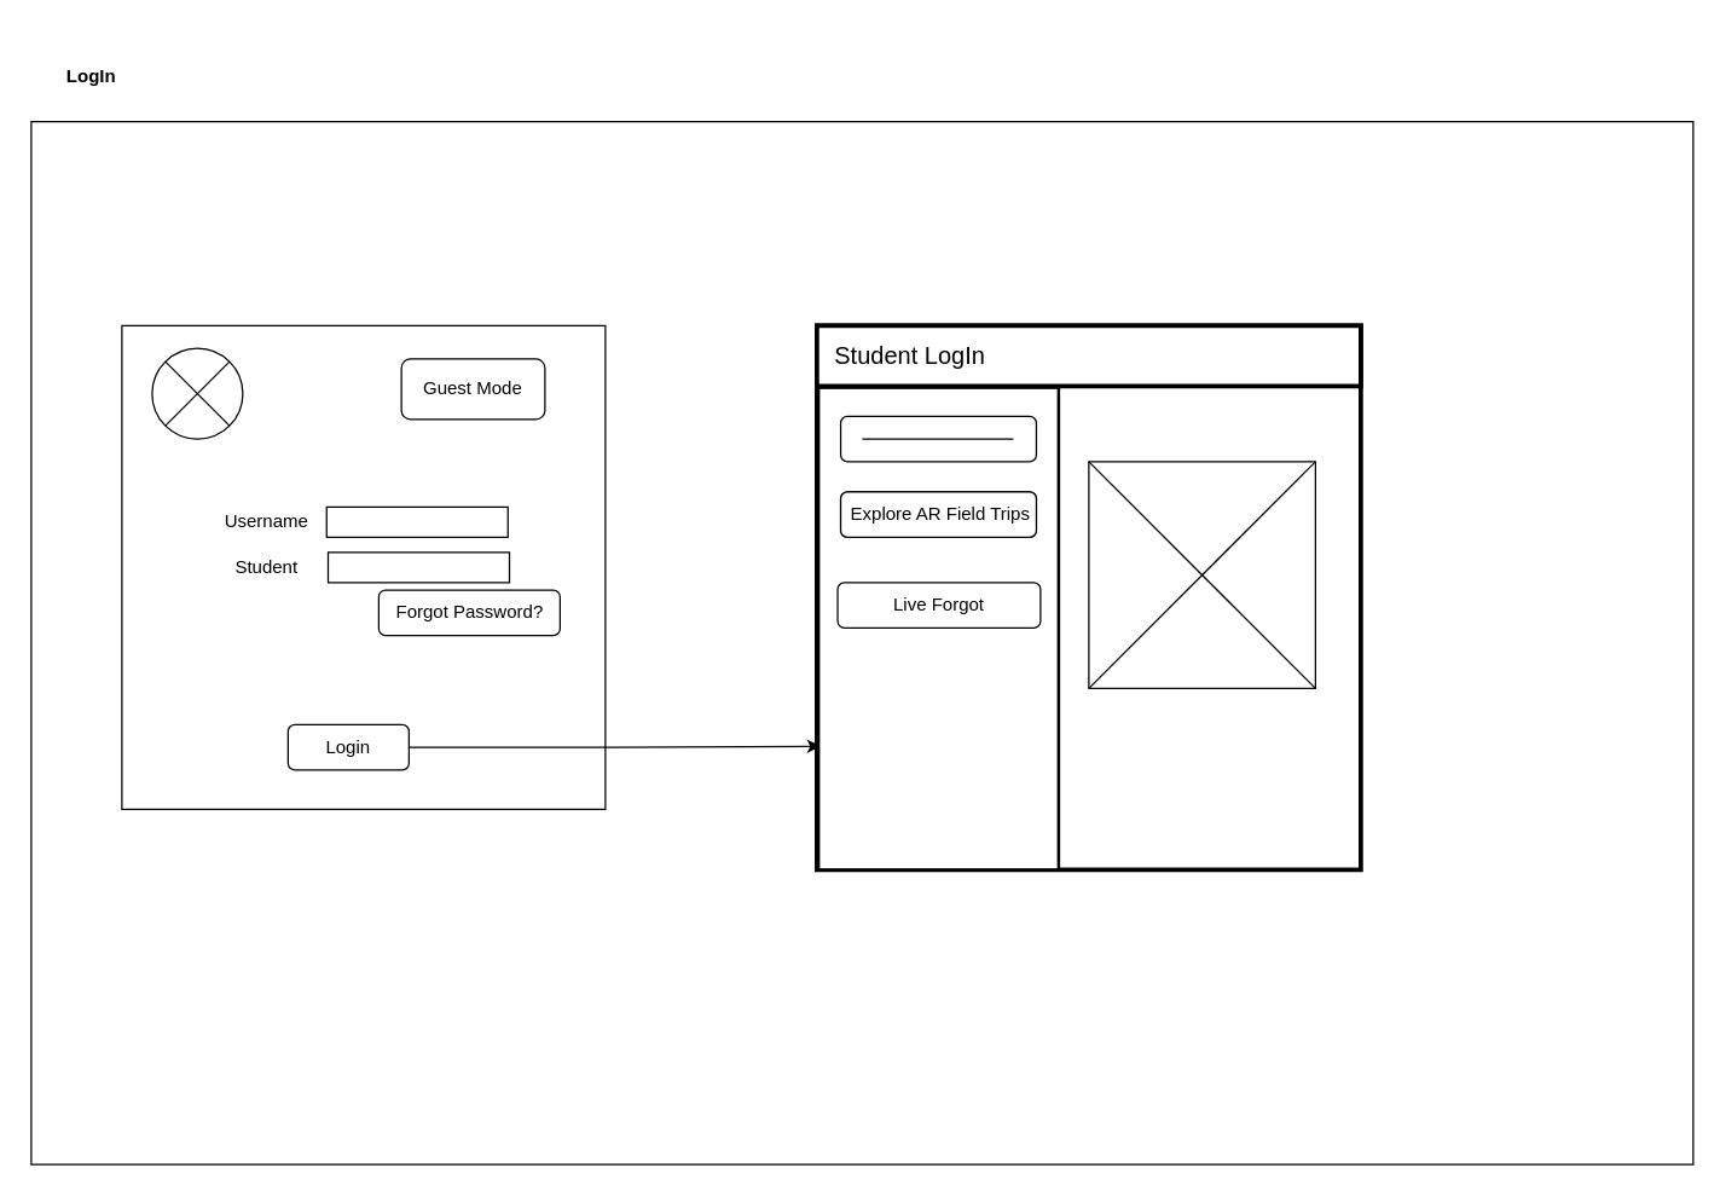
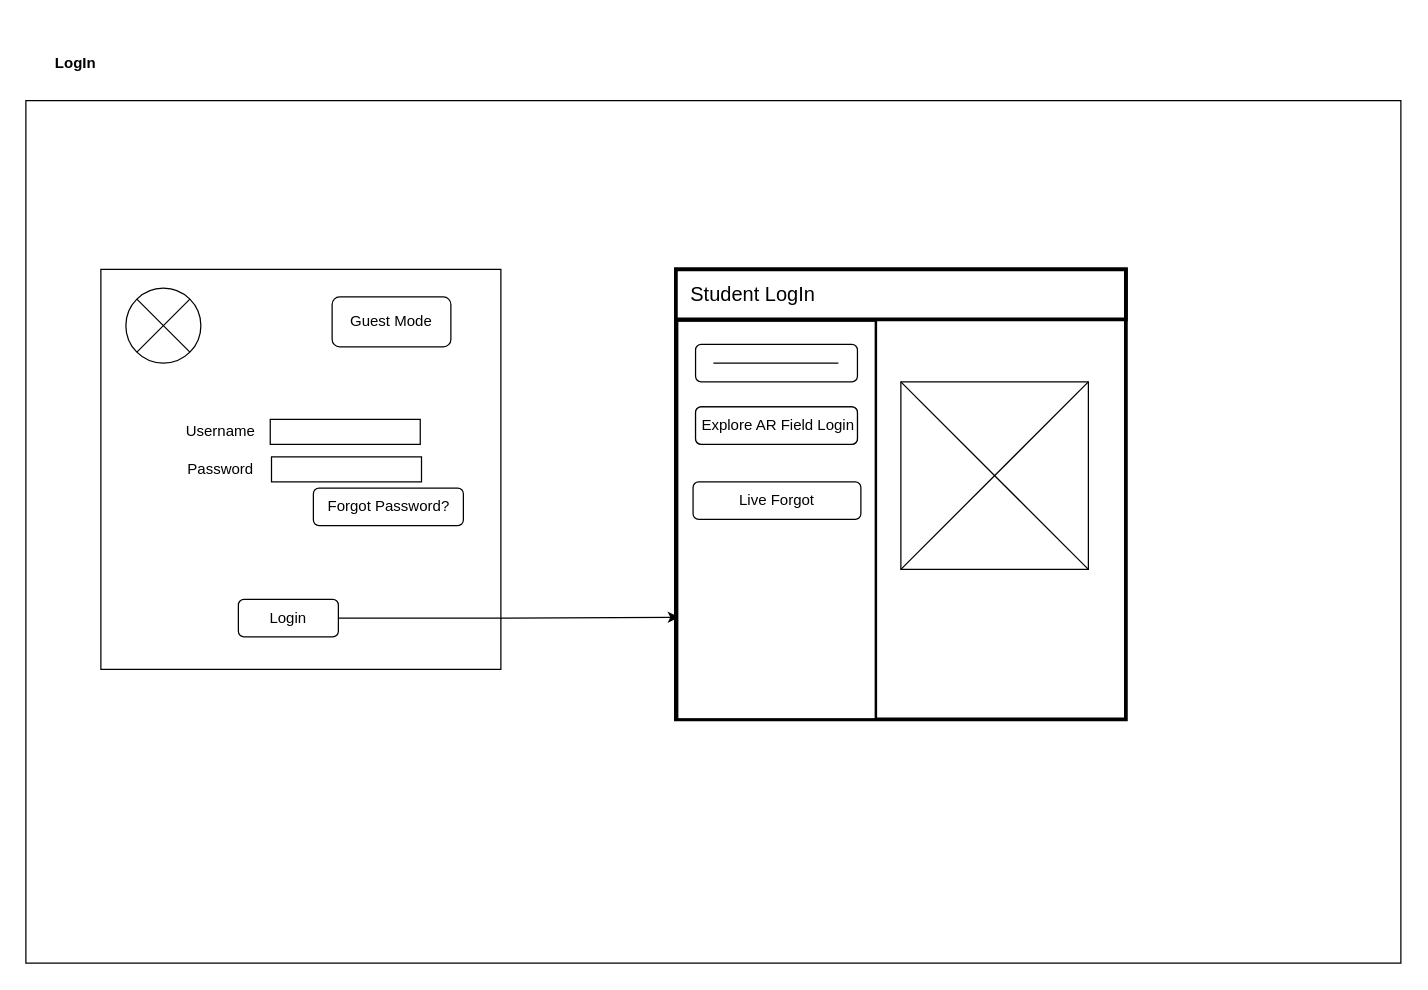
- <mxCell id="27" value="Explore AR Field Trips" style="text;html=1;align=center;verticalAlign=middle;whiteSpace=wrap;rounded=0;" vertex="1" parent="1"><mxGeometry x="553.75" y="324.5" width="136.25" height="30" as="geometry" /></mxCell>
+ <mxCell id="27" value="Explore AR Field Login" style="text;html=1;align=center;verticalAlign=middle;whiteSpace=wrap;rounded=0;" vertex="1" parent="1"><mxGeometry x="553.75" y="324.5" width="136.25" height="30" as="geometry" /></mxCell>
- <mxCell id="5" value="Student" style="text;html=1;strokeColor=none;fillColor=none;align=center;verticalAlign=middle;whiteSpace=wrap;rounded=0;" vertex="1" parent="1"><mxGeometry x="145.5" y="360" width="60" height="30" as="geometry" /></mxCell>
+ <mxCell id="5" value="Password" style="text;html=1;strokeColor=none;fillColor=none;align=center;verticalAlign=middle;whiteSpace=wrap;rounded=0;" vertex="1" parent="1"><mxGeometry x="145.5" y="360" width="60" height="30" as="geometry" /></mxCell>
